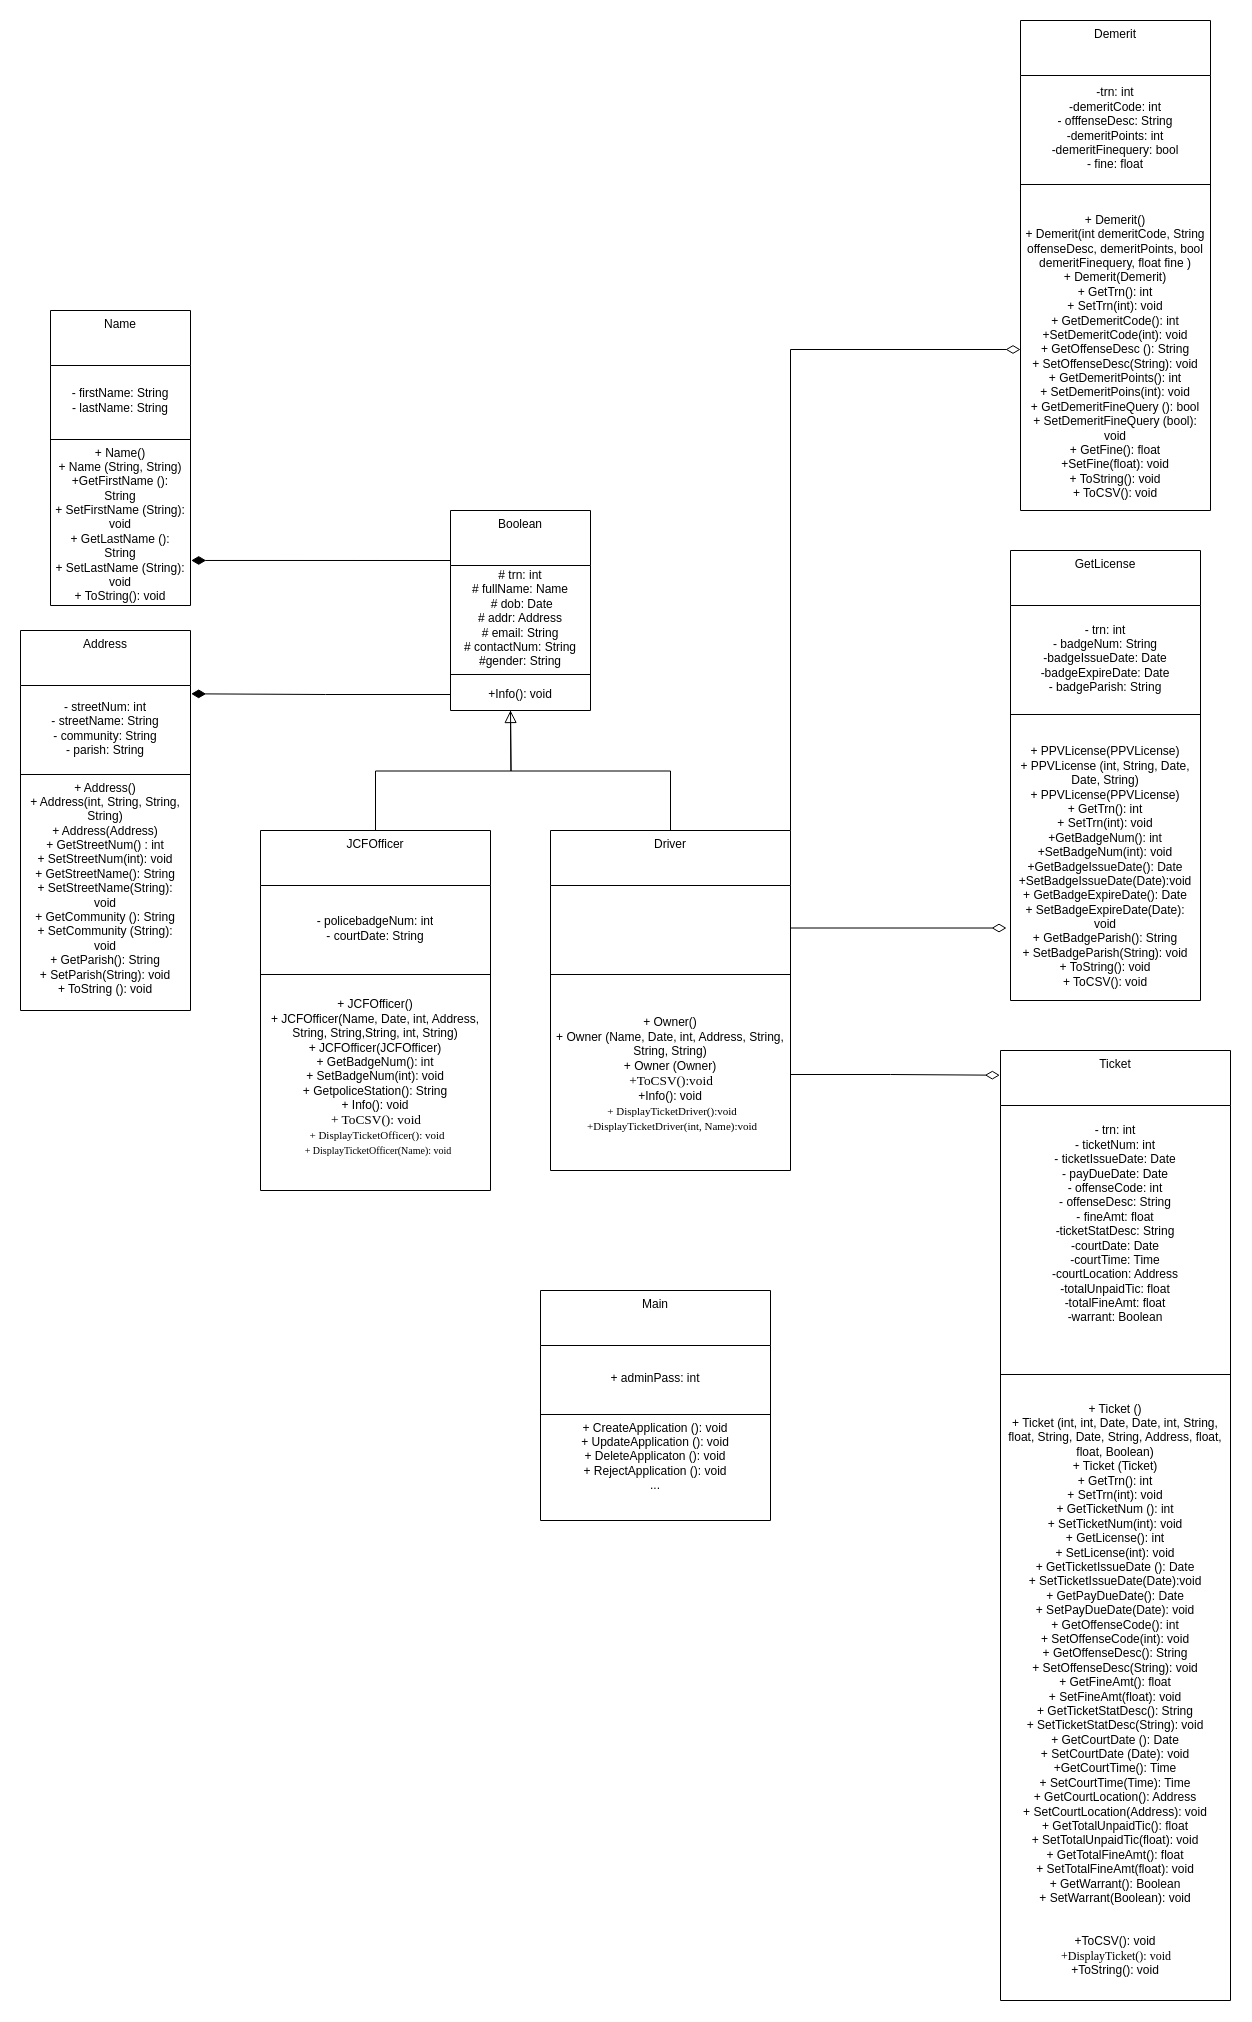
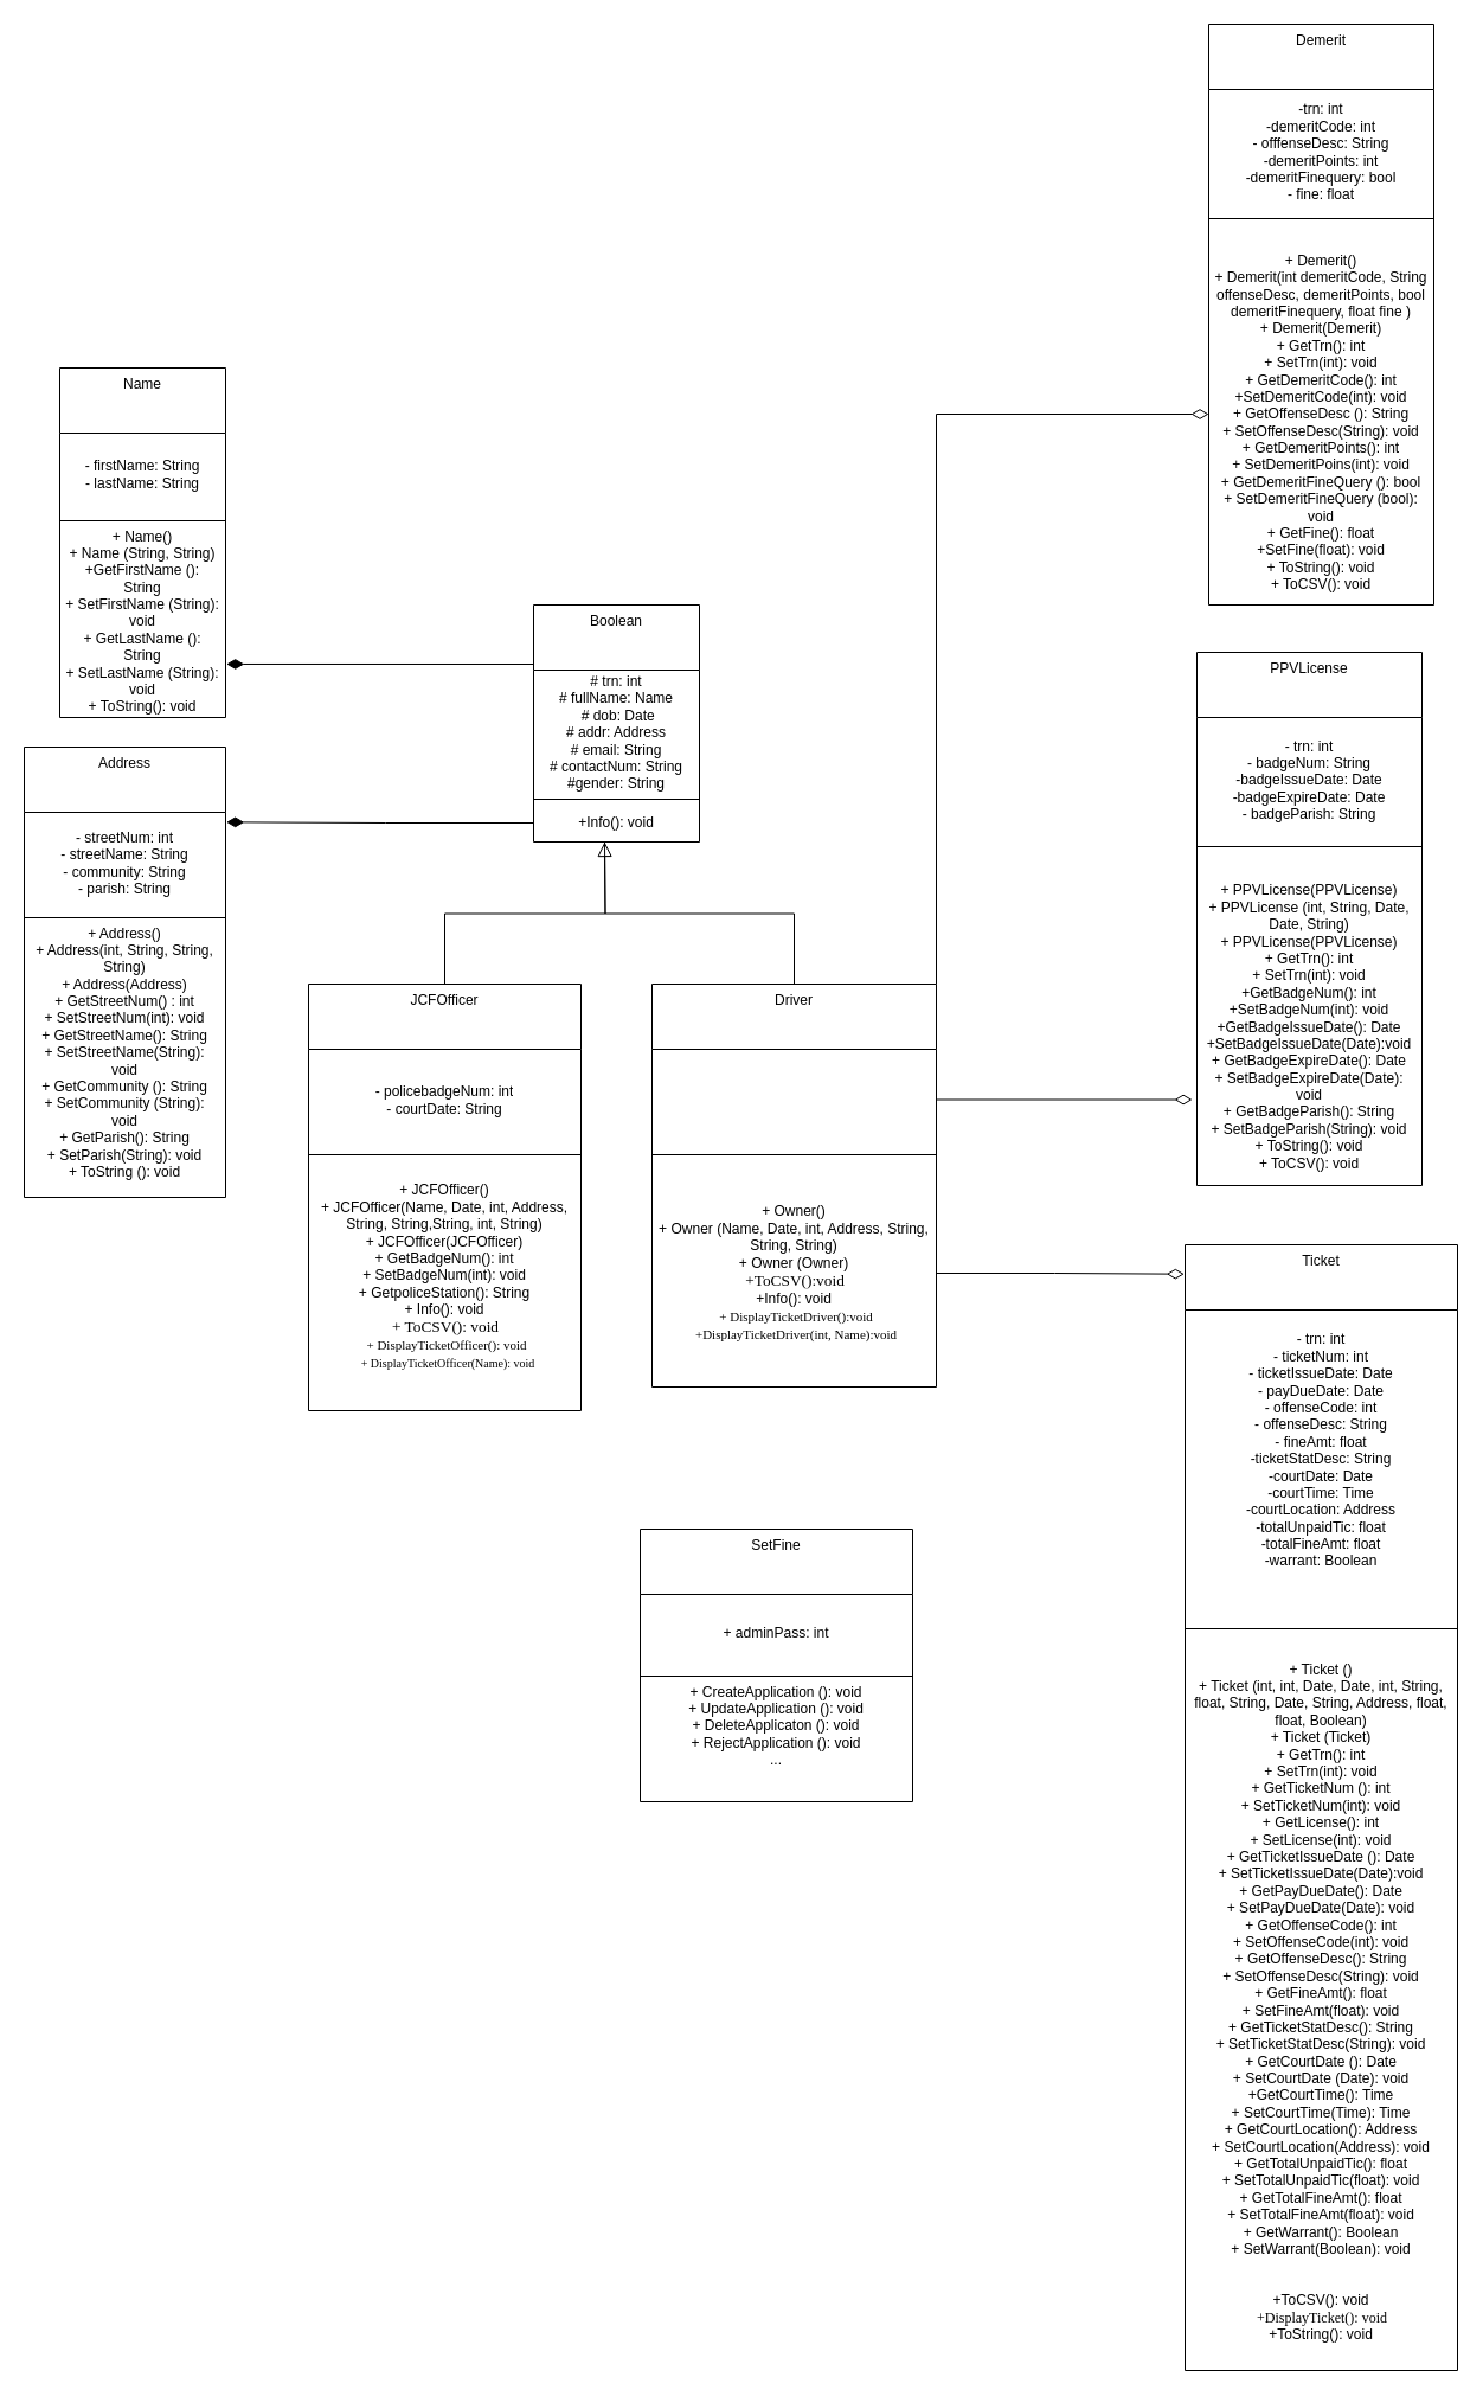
- <mxCell id="33" value="GetLicense" style="swimlane;fontStyle=0;align=center;verticalAlign=top;childLayout=stackLayout;horizontal=1;startSize=55;horizontalStack=0;resizeParent=1;resizeParentMax=0;resizeLast=0;collapsible=0;marginBottom=0;html=1;whiteSpace=wrap;" parent="1" vertex="1"><mxGeometry x="1010" y="550" width="190" height="450" as="geometry" /></mxCell>
+ <mxCell id="33" value="PPVLicense" style="swimlane;fontStyle=0;align=center;verticalAlign=top;childLayout=stackLayout;horizontal=1;startSize=55;horizontalStack=0;resizeParent=1;resizeParentMax=0;resizeLast=0;collapsible=0;marginBottom=0;html=1;whiteSpace=wrap;" parent="1" vertex="1"><mxGeometry x="1010" y="550" width="190" height="450" as="geometry" /></mxCell>
- <mxCell id="23" value="Main" style="swimlane;fontStyle=0;align=center;verticalAlign=top;childLayout=stackLayout;horizontal=1;startSize=55;horizontalStack=0;resizeParent=1;resizeParentMax=0;resizeLast=0;collapsible=0;marginBottom=0;html=1;whiteSpace=wrap;" parent="1" vertex="1"><mxGeometry x="540" y="1290" width="230" height="230" as="geometry" /></mxCell>
+ <mxCell id="23" value="SetFine" style="swimlane;fontStyle=0;align=center;verticalAlign=top;childLayout=stackLayout;horizontal=1;startSize=55;horizontalStack=0;resizeParent=1;resizeParentMax=0;resizeLast=0;collapsible=0;marginBottom=0;html=1;whiteSpace=wrap;" parent="1" vertex="1"><mxGeometry x="540" y="1290" width="230" height="230" as="geometry" /></mxCell>
